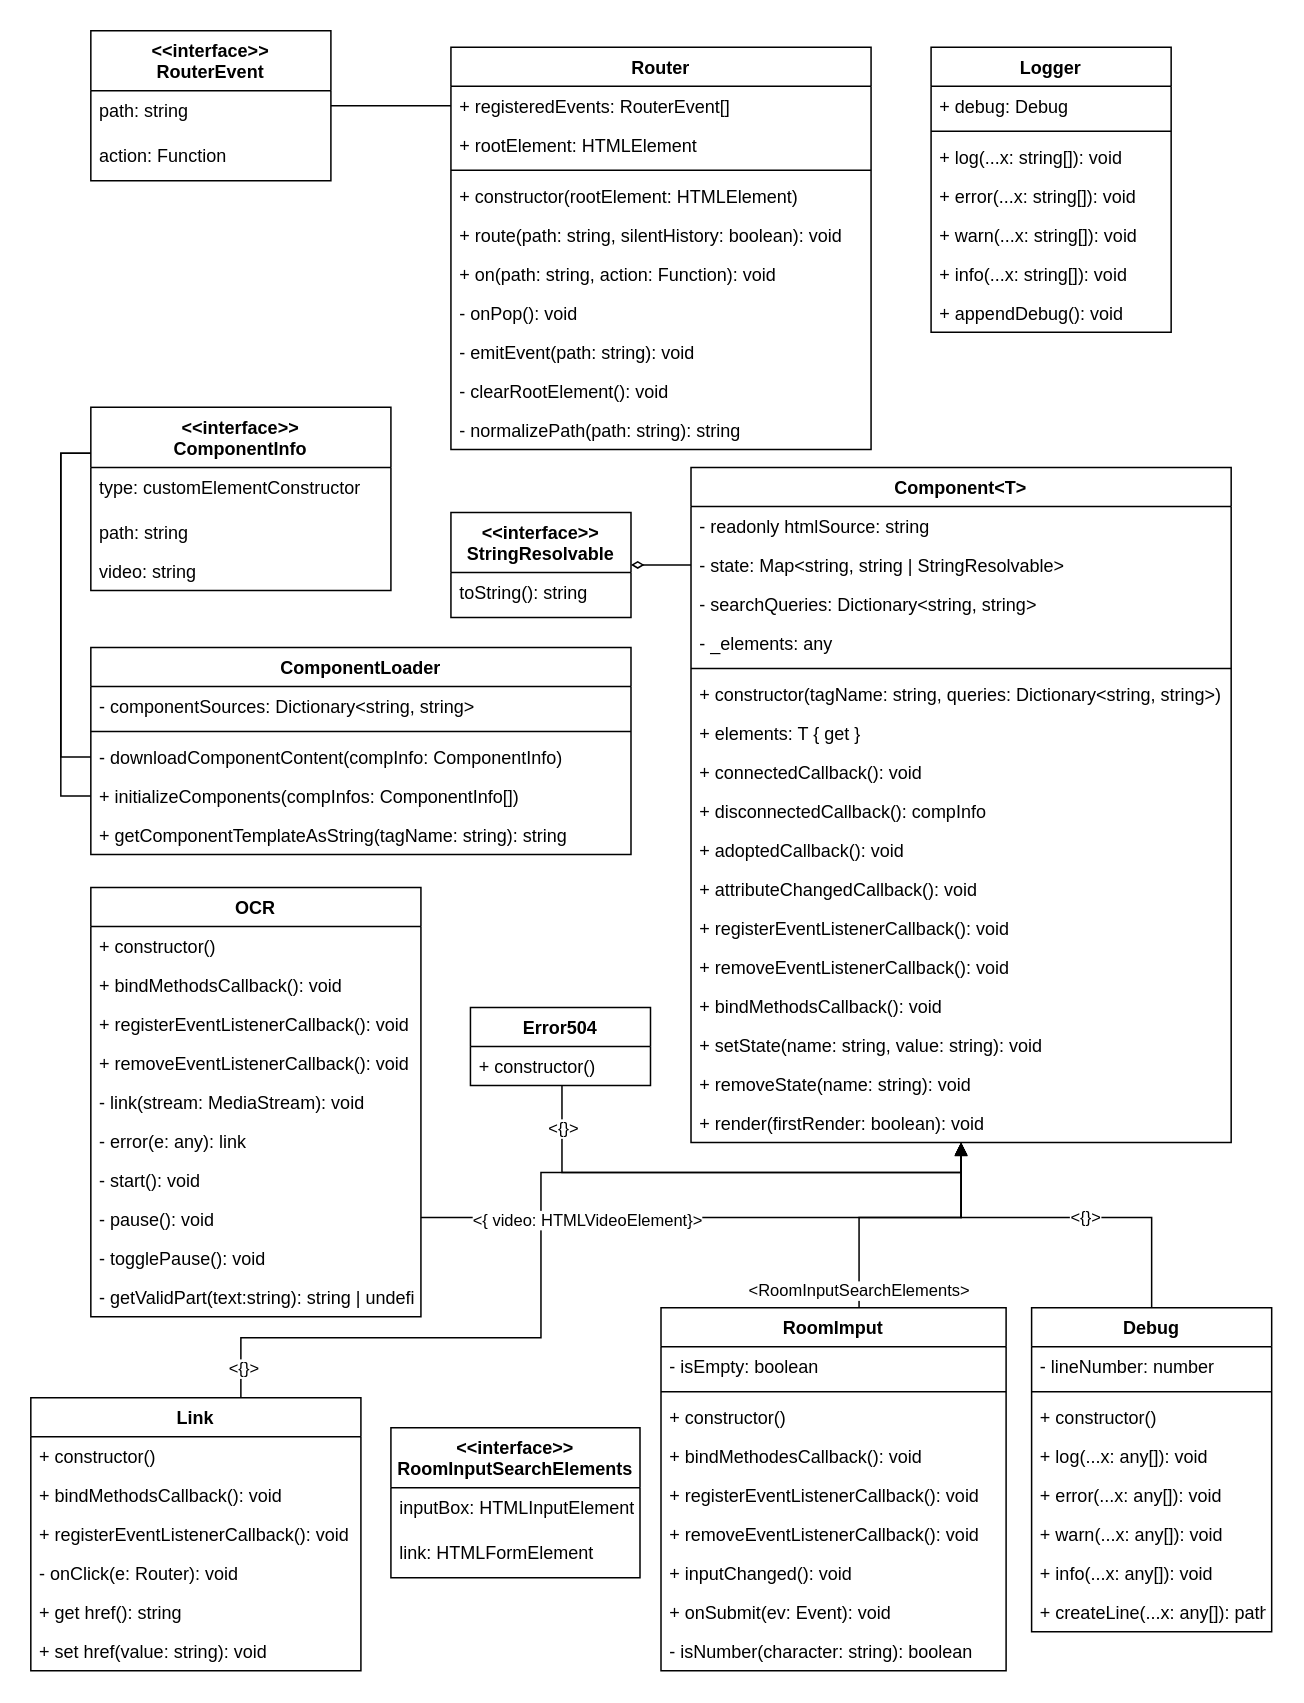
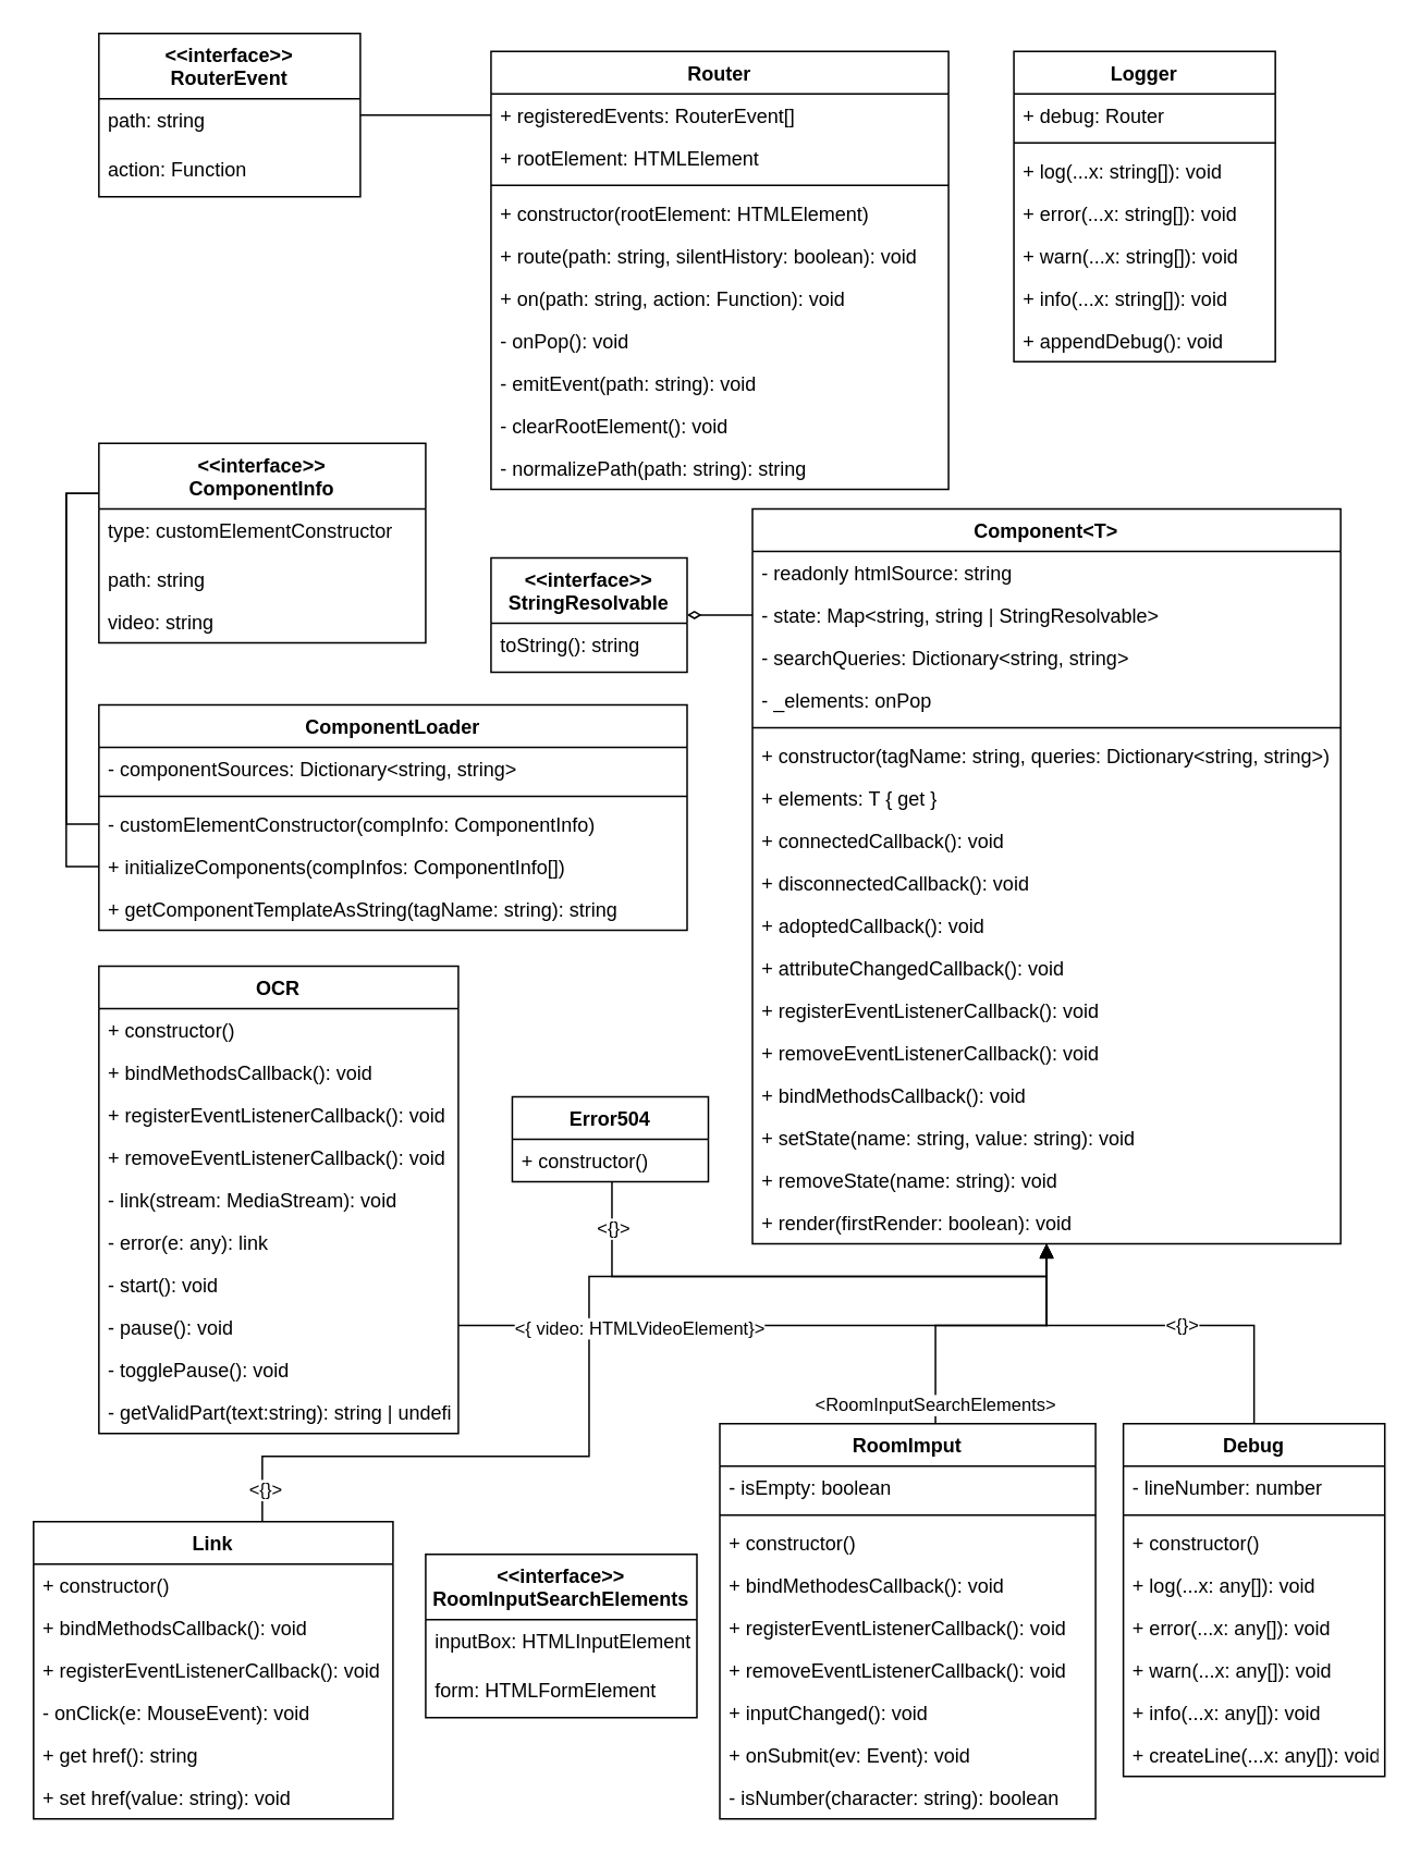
- <mxCell id="18" value="+ debug: Debug" style="text;strokeColor=none;fillColor=none;align=left;verticalAlign=top;spacingLeft=4;spacingRight=4;overflow=hidden;rotatable=0;points=[[0,0.5],[1,0.5]];portConstraint=eastwest;" parent="17" vertex="1"><mxGeometry y="26" width="160" height="26" as="geometry" /></mxCell>
+ <mxCell id="18" value="+ debug: Router" style="text;strokeColor=none;fillColor=none;align=left;verticalAlign=top;spacingLeft=4;spacingRight=4;overflow=hidden;rotatable=0;points=[[0,0.5],[1,0.5]];portConstraint=eastwest;" parent="17" vertex="1"><mxGeometry y="26" width="160" height="26" as="geometry" /></mxCell>
- <mxCell id="35" value="- _elements: any" style="text;strokeColor=none;fillColor=none;align=left;verticalAlign=top;spacingLeft=4;spacingRight=4;overflow=hidden;rotatable=0;points=[[0,0.5],[1,0.5]];portConstraint=eastwest;" parent="31" vertex="1"><mxGeometry y="104" width="360" height="26" as="geometry" /></mxCell>
+ <mxCell id="35" value="- _elements: onPop" style="text;strokeColor=none;fillColor=none;align=left;verticalAlign=top;spacingLeft=4;spacingRight=4;overflow=hidden;rotatable=0;points=[[0,0.5],[1,0.5]];portConstraint=eastwest;" parent="31" vertex="1"><mxGeometry y="104" width="360" height="26" as="geometry" /></mxCell>
- <mxCell id="78" value="- downloadComponentContent(compInfo: ComponentInfo)" style="text;strokeColor=none;fillColor=none;align=left;verticalAlign=top;spacingLeft=4;spacingRight=4;overflow=hidden;rotatable=0;points=[[0,0.5],[1,0.5]];portConstraint=eastwest;" parent="75" vertex="1"><mxGeometry y="60" width="360" height="26" as="geometry" /></mxCell>
+ <mxCell id="78" value="- customElementConstructor(compInfo: ComponentInfo)" style="text;strokeColor=none;fillColor=none;align=left;verticalAlign=top;spacingLeft=4;spacingRight=4;overflow=hidden;rotatable=0;points=[[0,0.5],[1,0.5]];portConstraint=eastwest;" parent="75" vertex="1"><mxGeometry y="60" width="360" height="26" as="geometry" /></mxCell>
- <mxCell id="40" value="+ disconnectedCallback(): compInfo" style="text;strokeColor=none;fillColor=none;align=left;verticalAlign=top;spacingLeft=4;spacingRight=4;overflow=hidden;rotatable=0;points=[[0,0.5],[1,0.5]];portConstraint=eastwest;" parent="31" vertex="1"><mxGeometry y="216" width="360" height="26" as="geometry" /></mxCell>
+ <mxCell id="40" value="+ disconnectedCallback(): void" style="text;strokeColor=none;fillColor=none;align=left;verticalAlign=top;spacingLeft=4;spacingRight=4;overflow=hidden;rotatable=0;points=[[0,0.5],[1,0.5]];portConstraint=eastwest;" parent="31" vertex="1"><mxGeometry y="216" width="360" height="26" as="geometry" /></mxCell>
- <mxCell id="111" value="link: HTMLFormElement" style="text;strokeColor=none;fillColor=none;align=left;verticalAlign=top;spacingLeft=4;spacingRight=4;overflow=hidden;rotatable=0;points=[[0,0.5],[1,0.5]];portConstraint=eastwest;" parent="109" vertex="1"><mxGeometry y="70" width="166" height="30" as="geometry" /></mxCell>
+ <mxCell id="111" value="form: HTMLFormElement" style="text;strokeColor=none;fillColor=none;align=left;verticalAlign=top;spacingLeft=4;spacingRight=4;overflow=hidden;rotatable=0;points=[[0,0.5],[1,0.5]];portConstraint=eastwest;" parent="109" vertex="1"><mxGeometry y="70" width="166" height="30" as="geometry" /></mxCell>
- <mxCell id="92" value="- onClick(e: Router): void" style="text;strokeColor=none;fillColor=none;align=left;verticalAlign=top;spacingLeft=4;spacingRight=4;overflow=hidden;rotatable=0;points=[[0,0.5],[1,0.5]];portConstraint=eastwest;" parent="88" vertex="1"><mxGeometry y="104" width="220" height="26" as="geometry" /></mxCell>
+ <mxCell id="92" value="- onClick(e: MouseEvent): void" style="text;strokeColor=none;fillColor=none;align=left;verticalAlign=top;spacingLeft=4;spacingRight=4;overflow=hidden;rotatable=0;points=[[0,0.5],[1,0.5]];portConstraint=eastwest;" parent="88" vertex="1"><mxGeometry y="104" width="220" height="26" as="geometry" /></mxCell>
- <mxCell id="74" value="+ createLine(...x: any[]): path" style="text;strokeColor=none;fillColor=none;align=left;verticalAlign=top;spacingLeft=4;spacingRight=4;overflow=hidden;rotatable=0;points=[[0,0.5],[1,0.5]];portConstraint=eastwest;" parent="66" vertex="1"><mxGeometry y="190" width="160" height="26" as="geometry" /></mxCell>
+ <mxCell id="74" value="+ createLine(...x: any[]): void" style="text;strokeColor=none;fillColor=none;align=left;verticalAlign=top;spacingLeft=4;spacingRight=4;overflow=hidden;rotatable=0;points=[[0,0.5],[1,0.5]];portConstraint=eastwest;" parent="66" vertex="1"><mxGeometry y="190" width="160" height="26" as="geometry" /></mxCell>
